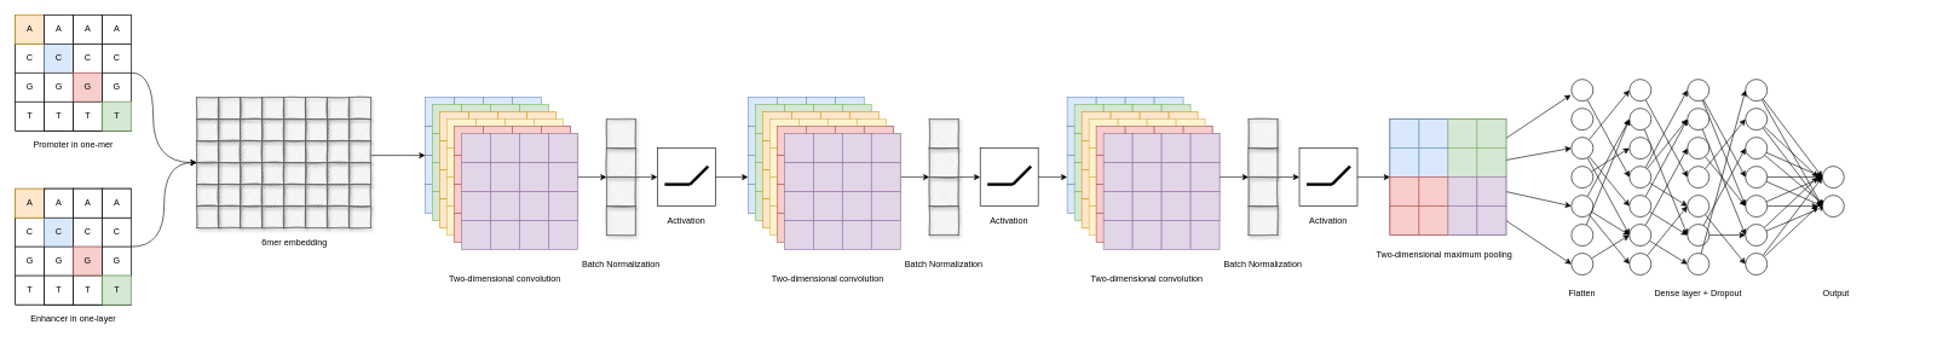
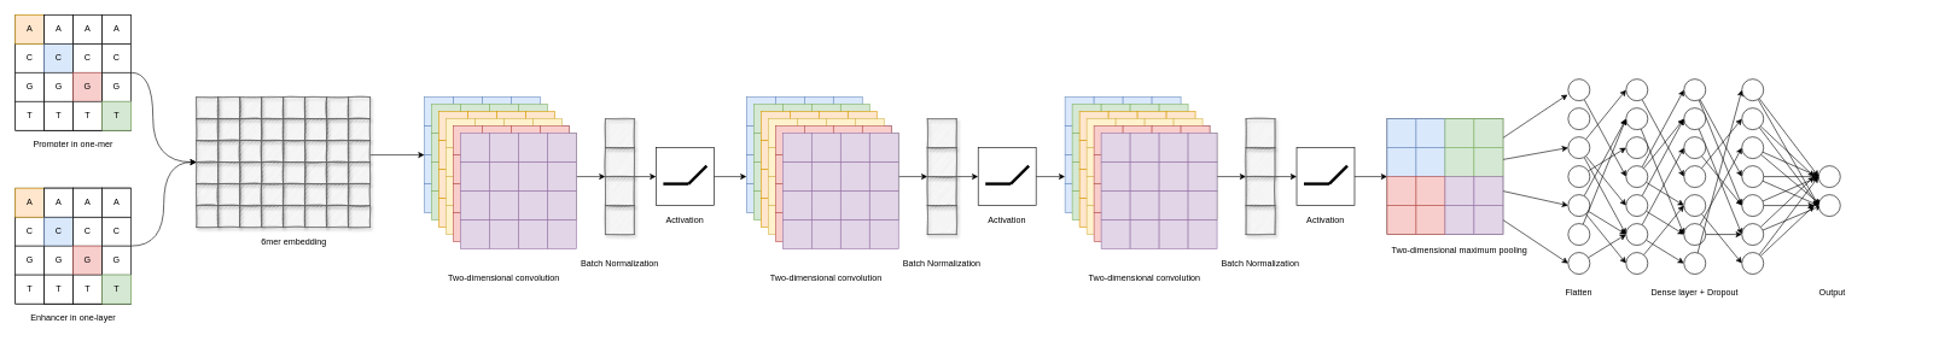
- <mxCell id="533" value="Two-dimensional maximum pooling" style="text;html=1;strokeColor=none;fillColor=none;align=center;verticalAlign=middle;whiteSpace=wrap;rounded=0;" parent="1" vertex="1"><mxGeometry x="1865" y="341.5" width="250" height="20" as="geometry" /></mxCell>
+ <mxCell id="533" value="Two-dimensional maximum pooling" style="text;html=1;strokeColor=none;fillColor=none;align=center;verticalAlign=middle;whiteSpace=wrap;rounded=0;" parent="1" vertex="1"><mxGeometry x="1890" y="336.5" width="250" height="20" as="geometry" /></mxCell>
